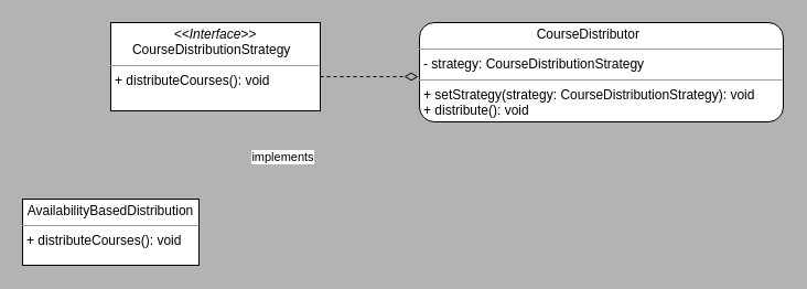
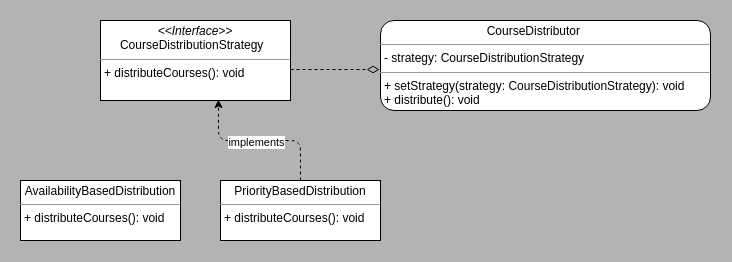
+ <mxCell id="4" style="edgeStyle=none;html=1;entryX=0.621;entryY=0.988;entryDx=0;entryDy=0;entryPerimeter=0;dashed=1;" edge="1" parent="1" source="5" target="2"><mxGeometry relative="1" as="geometry"><Array as="points"><mxPoint x="300" y="140" /><mxPoint x="218" y="140" /></Array></mxGeometry></mxCell>
+ <mxCell id="5" value="&lt;p style=&quot;margin:0px;margin-top:4px;text-align:center;&quot;&gt;PriorityBasedDistribution&lt;br&gt;&lt;/p&gt;&lt;hr size=&quot;1&quot;&gt;&lt;p style=&quot;margin:0px;margin-left:4px;&quot;&gt;&lt;/p&gt;&lt;p style=&quot;margin:0px;margin-left:4px;&quot;&gt;+ distributeCourses(): void&lt;/p&gt;" style="verticalAlign=top;align=left;overflow=fill;fontSize=12;fontFamily=Helvetica;html=1;" vertex="1" parent="1"><mxGeometry x="220" y="180" width="160" height="60" as="geometry" /></mxCell>
